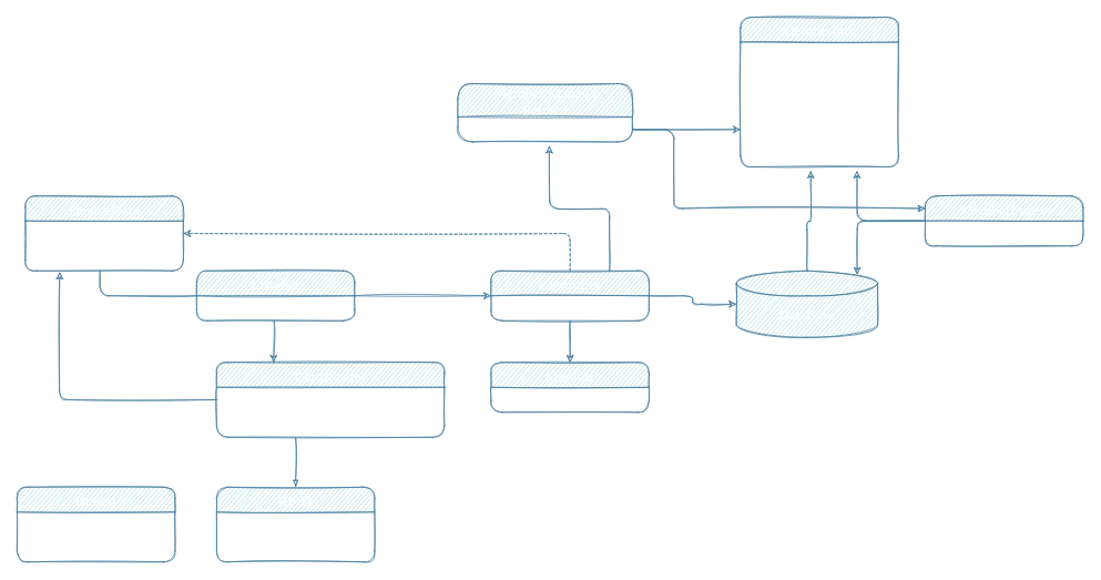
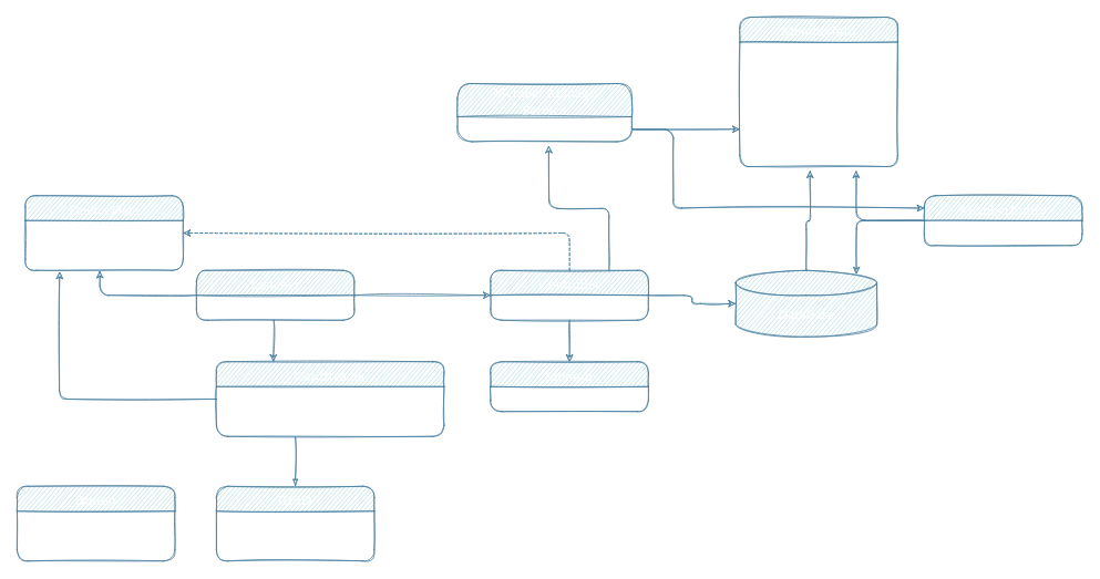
- <mxCell id="25" value="" style="endArrow=none;html=1;entryX=0.472;entryY=1.02;entryDx=0;entryDy=0;entryPerimeter=0;exitX=0;exitY=0.5;exitDx=0;exitDy=0;strokeColor=#457B9D;fontColor=#FFFFFF;sketch=1;labelBackgroundColor=#F1FAEE;" edge="1" parent="1" source="3" target="19"><mxGeometry width="50" height="50" relative="1" as="geometry"><mxPoint x="110" y="395" as="sourcePoint" /><mxPoint x="160" y="345" as="targetPoint" /><Array as="points"><mxPoint x="120" y="355" /></Array></mxGeometry></mxCell>
+ <mxCell id="25" value="" style="endArrow=classic;html=1;entryX=0.472;entryY=1.02;entryDx=0;entryDy=0;entryPerimeter=0;exitX=0;exitY=0.5;exitDx=0;exitDy=0;strokeColor=#457B9D;fontColor=#FFFFFF;sketch=1;labelBackgroundColor=#F1FAEE;" edge="1" parent="1" source="3" target="19"><mxGeometry width="50" height="50" relative="1" as="geometry"><mxPoint x="110" y="395" as="sourcePoint" /><mxPoint x="160" y="345" as="targetPoint" /><Array as="points"><mxPoint x="120" y="355" /></Array></mxGeometry></mxCell>
